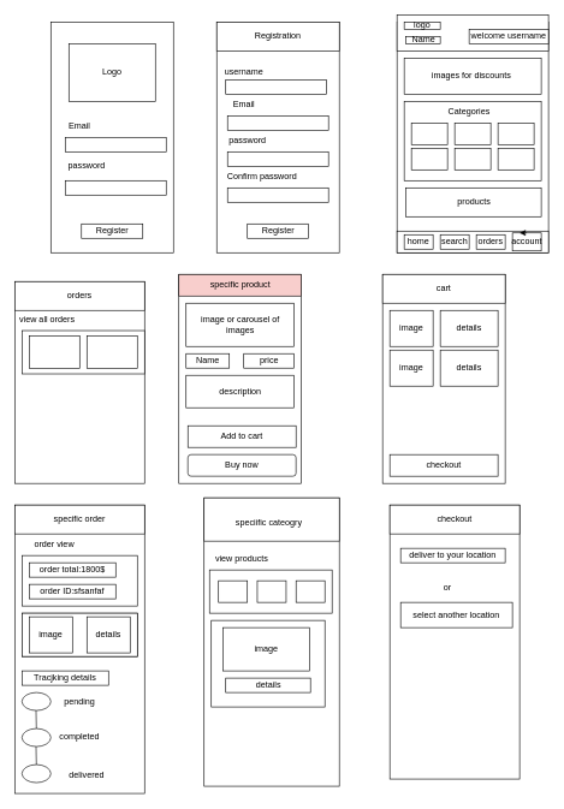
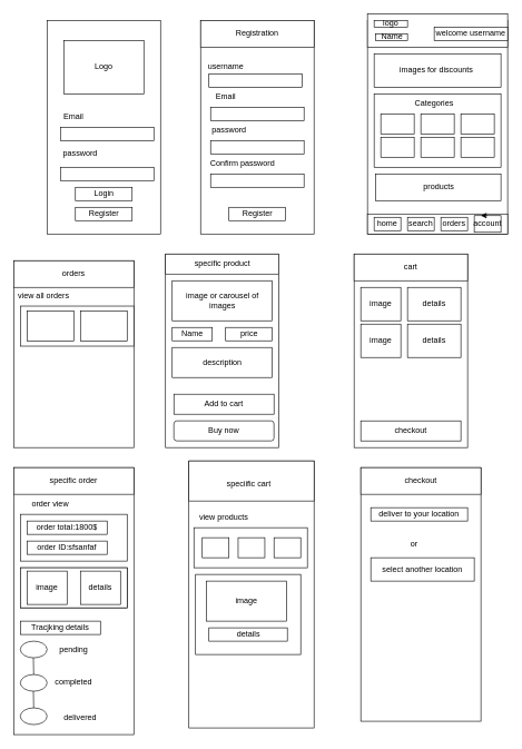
+ <mxCell id="8" value="Login" style="rounded=0;whiteSpace=wrap;html=1;" vertex="1" parent="1"><mxGeometry x="112.5" y="280" width="85" height="20" as="geometry" /></mxCell>
- <mxCell id="43" value="specific product" style="rounded=0;whiteSpace=wrap;html=1;fillColor=#f8cecc;" vertex="1" parent="1"><mxGeometry x="247.5" y="380" width="170" height="30" as="geometry" /></mxCell>
+ <mxCell id="43" value="specific product" style="rounded=0;whiteSpace=wrap;html=1;" vertex="1" parent="1"><mxGeometry x="247.5" y="380" width="170" height="30" as="geometry" /></mxCell>
- <mxCell id="86" value="speciific cateogry" style="text;html=1;strokeColor=none;fillColor=none;align=center;verticalAlign=middle;whiteSpace=wrap;rounded=0;" vertex="1" parent="1"><mxGeometry x="316.25" y="710" width="112.5" height="30" as="geometry" /></mxCell>
+ <mxCell id="86" value="speciific cart" style="text;html=1;strokeColor=none;fillColor=none;align=center;verticalAlign=middle;whiteSpace=wrap;rounded=0;" vertex="1" parent="1"><mxGeometry x="316.25" y="710" width="112.5" height="30" as="geometry" /></mxCell>
